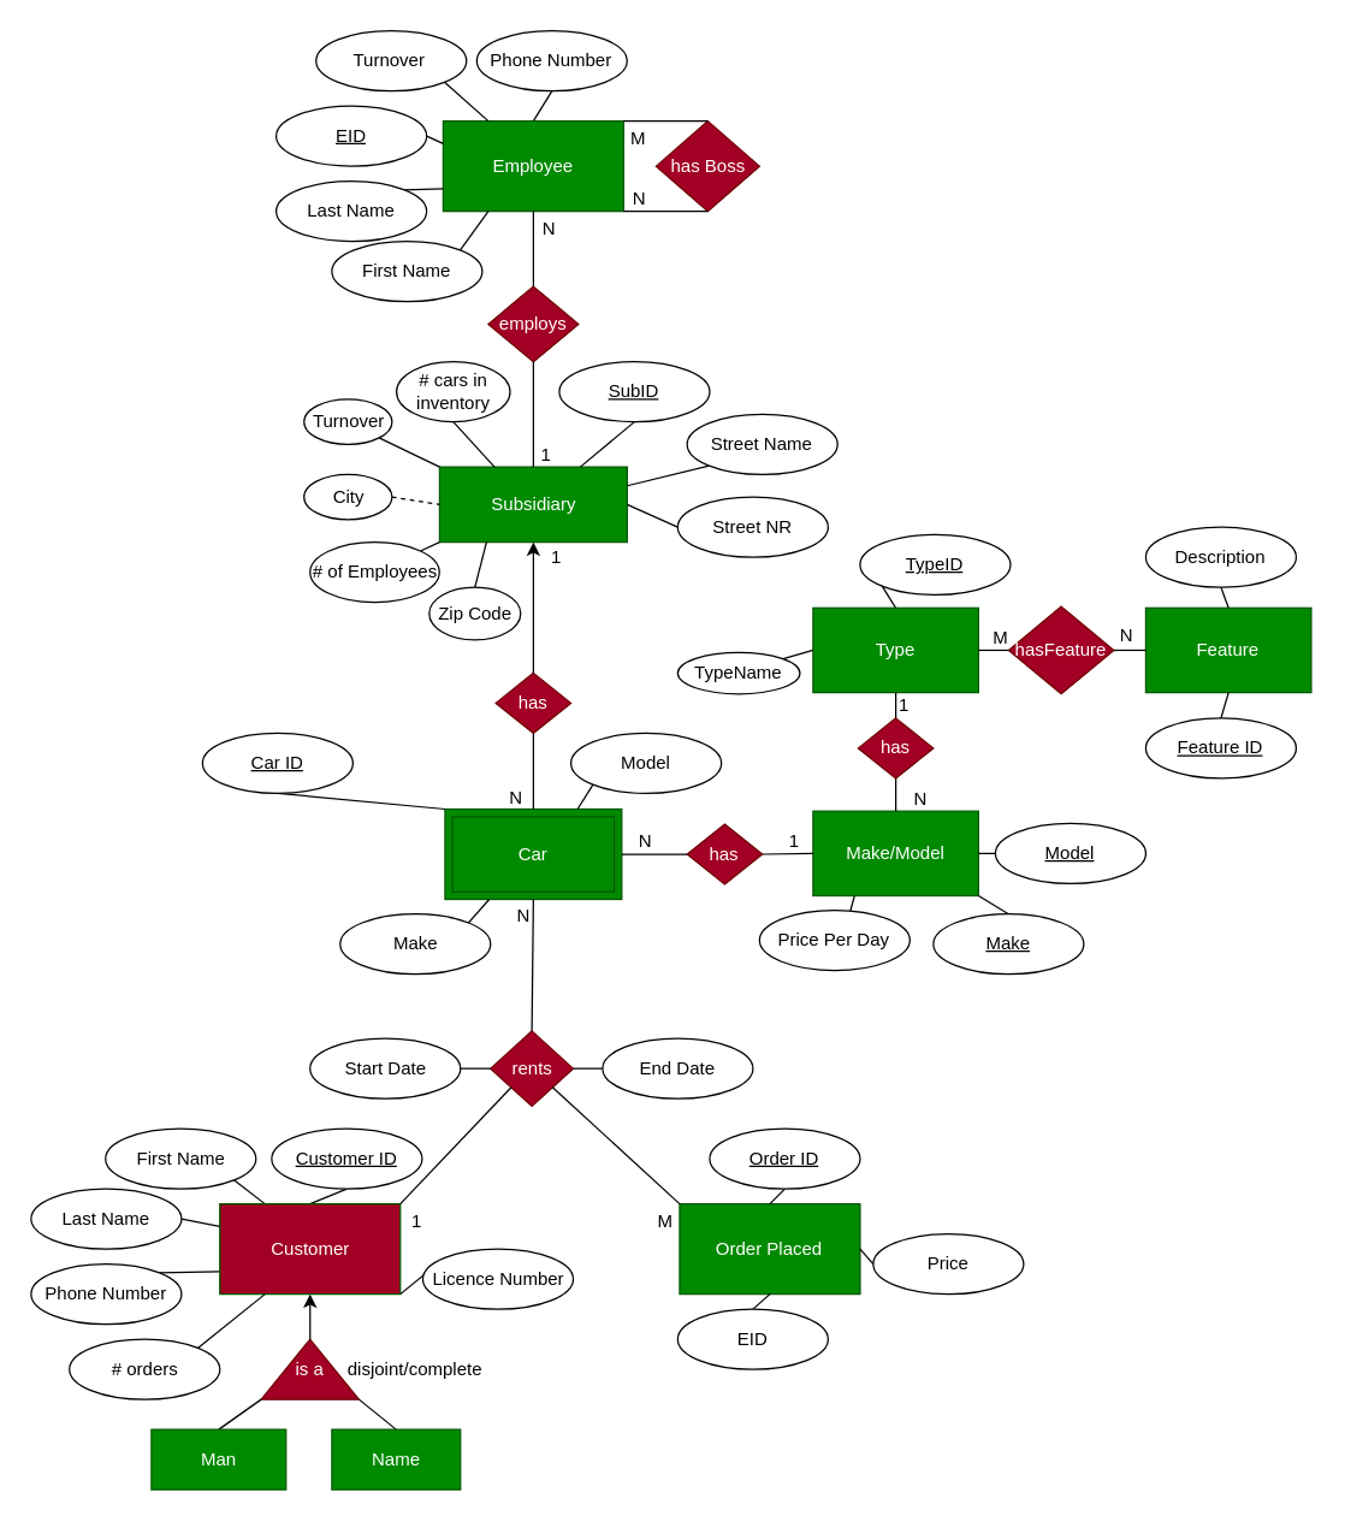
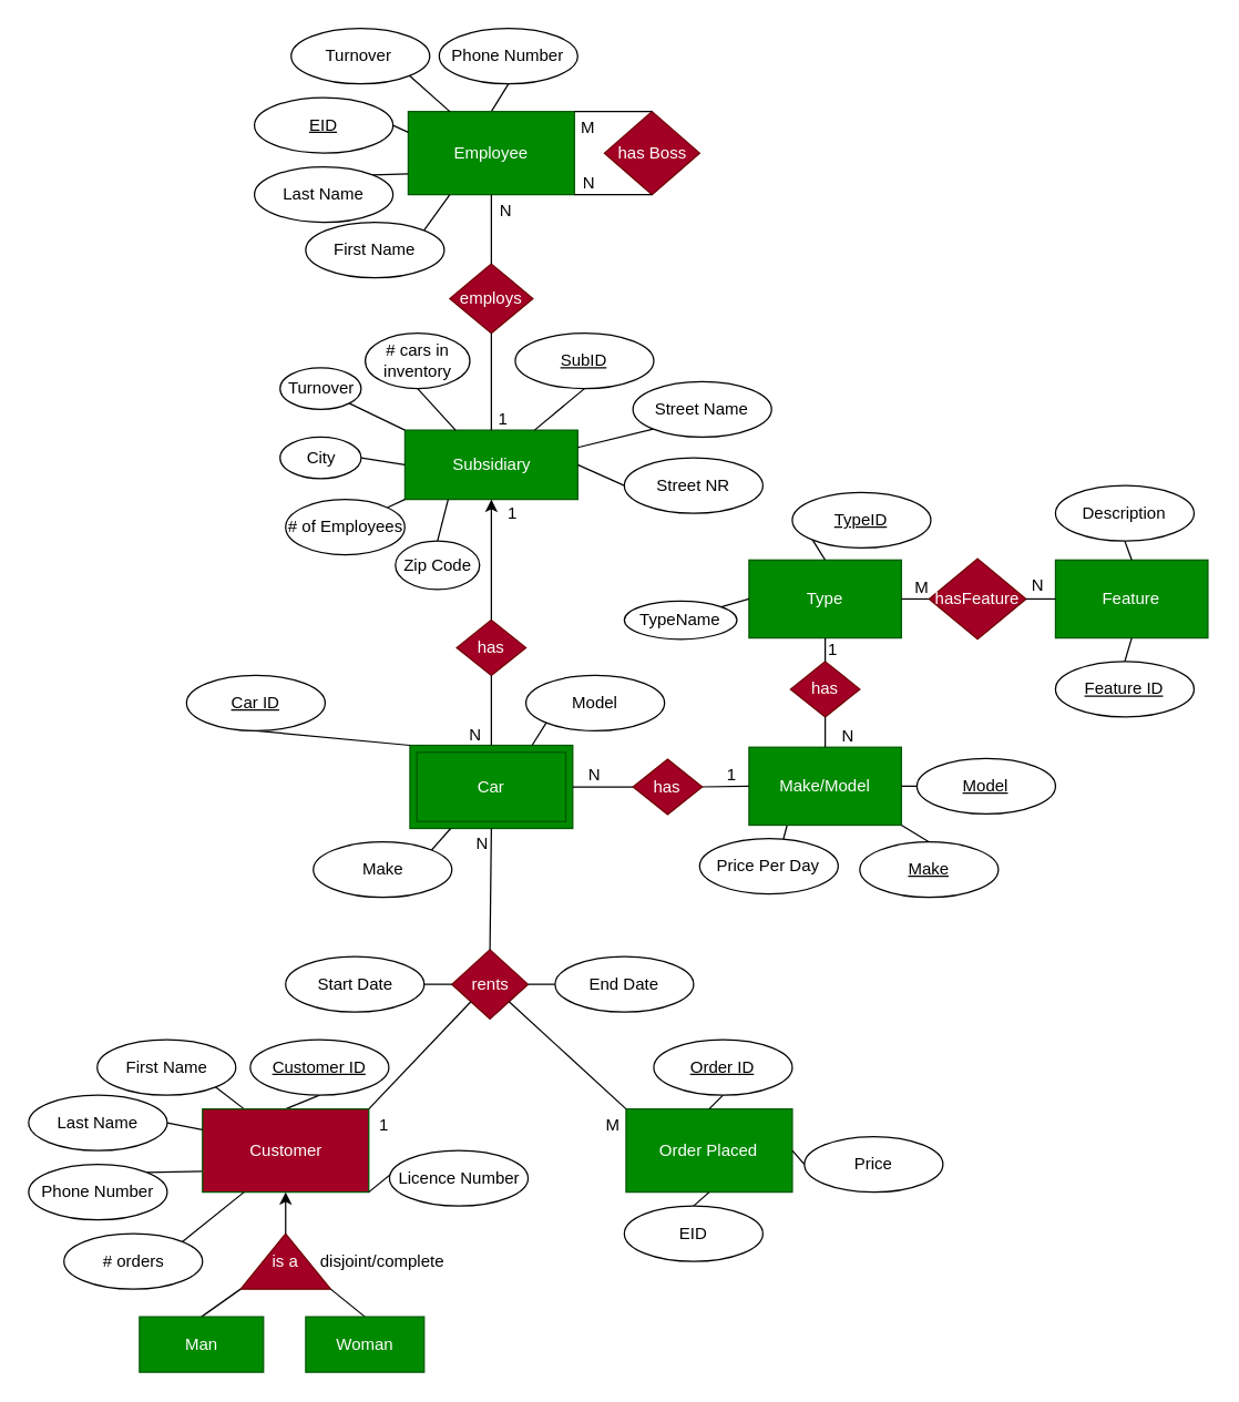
- <mxCell id="124" style="edgeStyle=none;orthogonalLoop=1;jettySize=auto;html=1;exitX=1;exitY=0.5;exitDx=0;exitDy=0;entryX=0;entryY=0.5;entryDx=0;entryDy=0;endArrow=none;dashed=1;" edge="1" parent="1" source="125" target="2"><mxGeometry relative="1" as="geometry" /></mxCell>
+ <mxCell id="124" style="edgeStyle=none;orthogonalLoop=1;jettySize=auto;html=1;exitX=1;exitY=0.5;exitDx=0;exitDy=0;entryX=0;entryY=0.5;entryDx=0;entryDy=0;endArrow=none;" edge="1" parent="1" source="125" target="2"><mxGeometry relative="1" as="geometry" /></mxCell>
- <mxCell id="118" value="Name" style="rounded=0;whiteSpace=wrap;html=1;fillColor=#008a00;strokeColor=#005700;fontColor=#ffffff;" vertex="1" parent="1"><mxGeometry x="220" y="950" width="85.5" height="40" as="geometry" /></mxCell>
+ <mxCell id="118" value="Woman" style="rounded=0;whiteSpace=wrap;html=1;fillColor=#008a00;strokeColor=#005700;fontColor=#ffffff;" vertex="1" parent="1"><mxGeometry x="220" y="950" width="85.5" height="40" as="geometry" /></mxCell>
